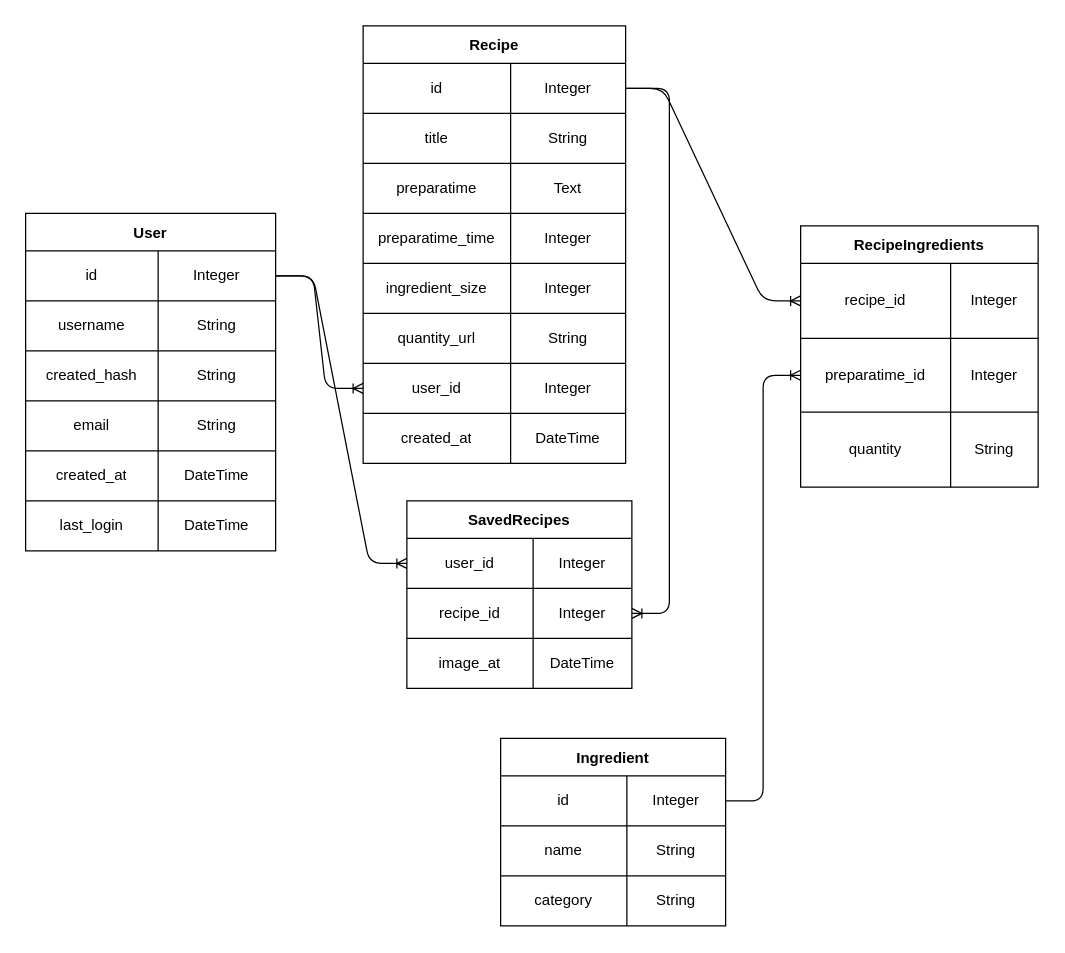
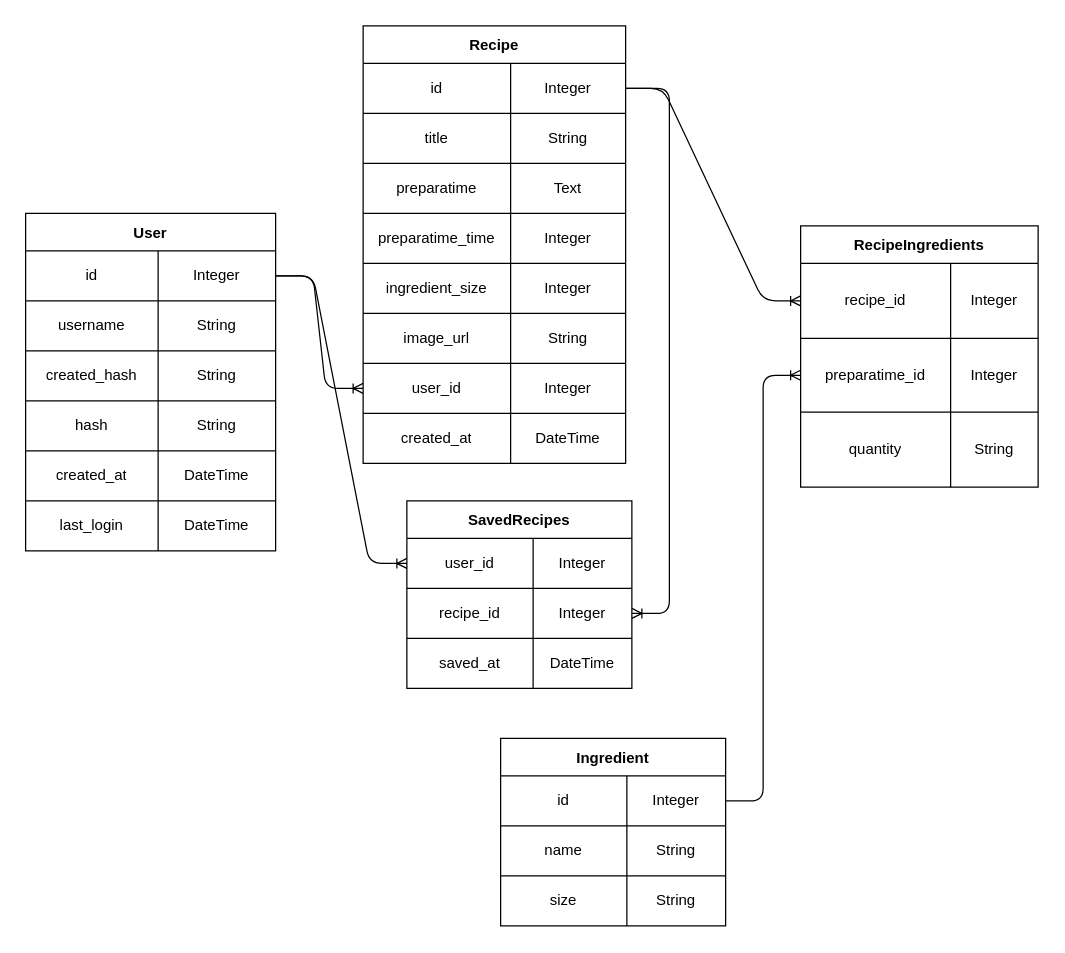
- <mxCell id="58" value="quantity_url" style="shape=partialRectangle;html=1;whiteSpace=wrap;connectable=0;fillColor=none;top=0;left=0;bottom=0;right=0;overflow=hidden;" parent="57" vertex="1"><mxGeometry width="118" height="40" as="geometry"><mxRectangle width="118" height="40" as="alternateBounds" /></mxGeometry></mxCell>
+ <mxCell id="58" value="image_url" style="shape=partialRectangle;html=1;whiteSpace=wrap;connectable=0;fillColor=none;top=0;left=0;bottom=0;right=0;overflow=hidden;" parent="57" vertex="1"><mxGeometry width="118" height="40" as="geometry"><mxRectangle width="118" height="40" as="alternateBounds" /></mxGeometry></mxCell>
- <mxCell id="13" value="email" style="shape=partialRectangle;html=1;whiteSpace=wrap;connectable=0;fillColor=none;top=0;left=0;bottom=0;right=0;overflow=hidden;" parent="12" vertex="1"><mxGeometry width="106" height="40" as="geometry"><mxRectangle width="106" height="40" as="alternateBounds" /></mxGeometry></mxCell>
+ <mxCell id="13" value="hash" style="shape=partialRectangle;html=1;whiteSpace=wrap;connectable=0;fillColor=none;top=0;left=0;bottom=0;right=0;overflow=hidden;" parent="12" vertex="1"><mxGeometry width="106" height="40" as="geometry"><mxRectangle width="106" height="40" as="alternateBounds" /></mxGeometry></mxCell>
- <mxCell id="77" value="image_at" style="shape=partialRectangle;html=1;whiteSpace=wrap;connectable=0;fillColor=none;top=0;left=0;bottom=0;right=0;overflow=hidden;" parent="76" vertex="1"><mxGeometry width="101" height="40" as="geometry"><mxRectangle width="101" height="40" as="alternateBounds" /></mxGeometry></mxCell>
+ <mxCell id="77" value="saved_at" style="shape=partialRectangle;html=1;whiteSpace=wrap;connectable=0;fillColor=none;top=0;left=0;bottom=0;right=0;overflow=hidden;" parent="76" vertex="1"><mxGeometry width="101" height="40" as="geometry"><mxRectangle width="101" height="40" as="alternateBounds" /></mxGeometry></mxCell>
- <mxCell id="39" value="category" style="shape=partialRectangle;html=1;whiteSpace=wrap;connectable=0;fillColor=none;top=0;left=0;bottom=0;right=0;overflow=hidden;" parent="38" vertex="1"><mxGeometry width="101" height="40" as="geometry"><mxRectangle width="101" height="40" as="alternateBounds" /></mxGeometry></mxCell>
+ <mxCell id="39" value="size" style="shape=partialRectangle;html=1;whiteSpace=wrap;connectable=0;fillColor=none;top=0;left=0;bottom=0;right=0;overflow=hidden;" parent="38" vertex="1"><mxGeometry width="101" height="40" as="geometry"><mxRectangle width="101" height="40" as="alternateBounds" /></mxGeometry></mxCell>
